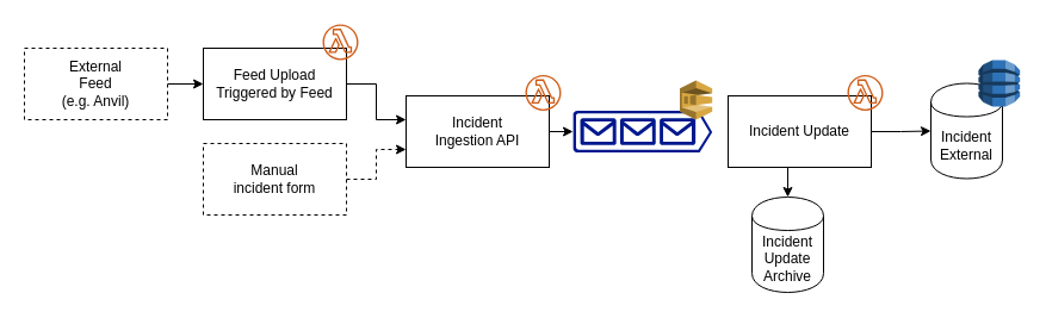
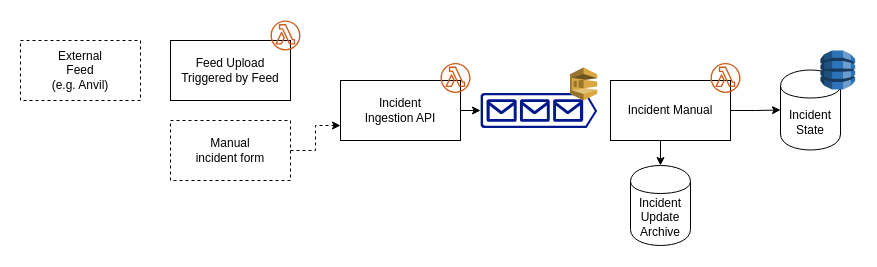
- <mxCell id="4" style="edgeStyle=orthogonalEdgeStyle;rounded=0;orthogonalLoop=1;jettySize=auto;html=1;exitX=1;exitY=0.5;exitDx=0;exitDy=0;entryX=0;entryY=0.5;entryDx=0;entryDy=0;" edge="1" parent="1" source="5" target="7"><mxGeometry relative="1" as="geometry" /></mxCell>
- <mxCell id="6" style="edgeStyle=orthogonalEdgeStyle;rounded=0;orthogonalLoop=1;jettySize=auto;html=1;exitX=1;exitY=0.5;exitDx=0;exitDy=0;" edge="1" parent="1" source="7" target="3"><mxGeometry relative="1" as="geometry"><Array as="points"><mxPoint x="315" y="70" /><mxPoint x="315" y="100" /></Array></mxGeometry></mxCell>
- <mxCell id="14" value="Incident Update" style="rounded=0;whiteSpace=wrap;html=1;" vertex="1" parent="1"><mxGeometry x="610" y="80" width="120" height="60" as="geometry" /></mxCell>
+ <mxCell id="14" value="Incident Manual" style="rounded=0;whiteSpace=wrap;html=1;" vertex="1" parent="1"><mxGeometry x="610" y="80" width="120" height="60" as="geometry" /></mxCell>
- <mxCell id="8" value="Incident&lt;br&gt;External" style="shape=cylinder;whiteSpace=wrap;html=1;boundedLbl=1;backgroundOutline=1;" vertex="1" parent="1"><mxGeometry x="780" y="69.5" width="60" height="80" as="geometry" /></mxCell>
+ <mxCell id="8" value="Incident&lt;br&gt;State" style="shape=cylinder;whiteSpace=wrap;html=1;boundedLbl=1;backgroundOutline=1;" vertex="1" parent="1"><mxGeometry x="780" y="69.5" width="60" height="80" as="geometry" /></mxCell>
